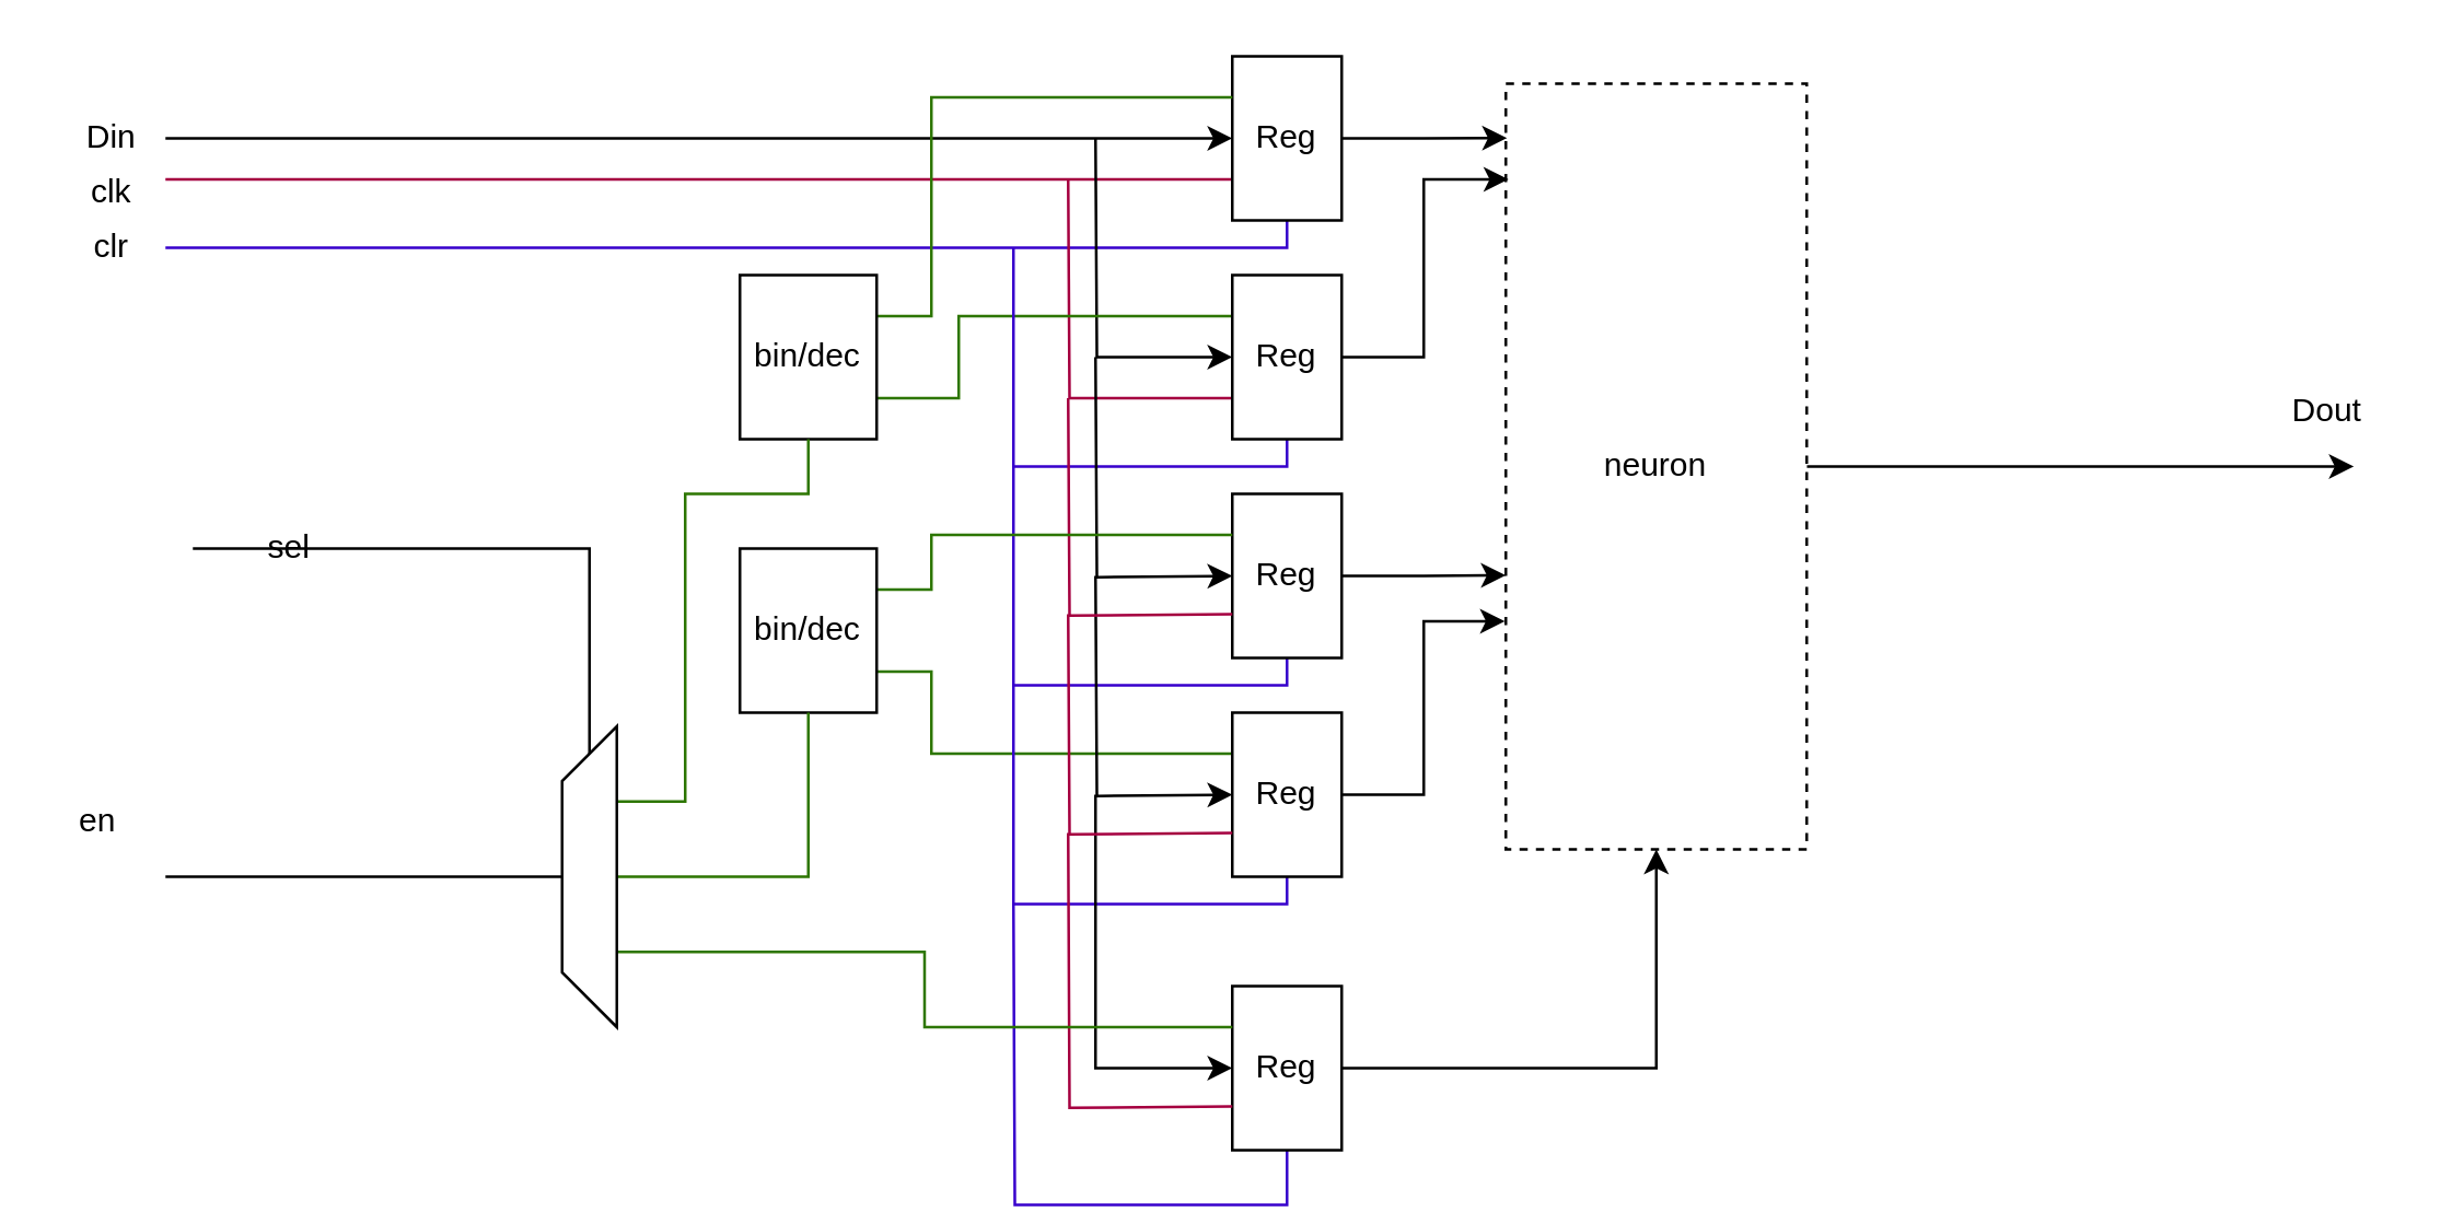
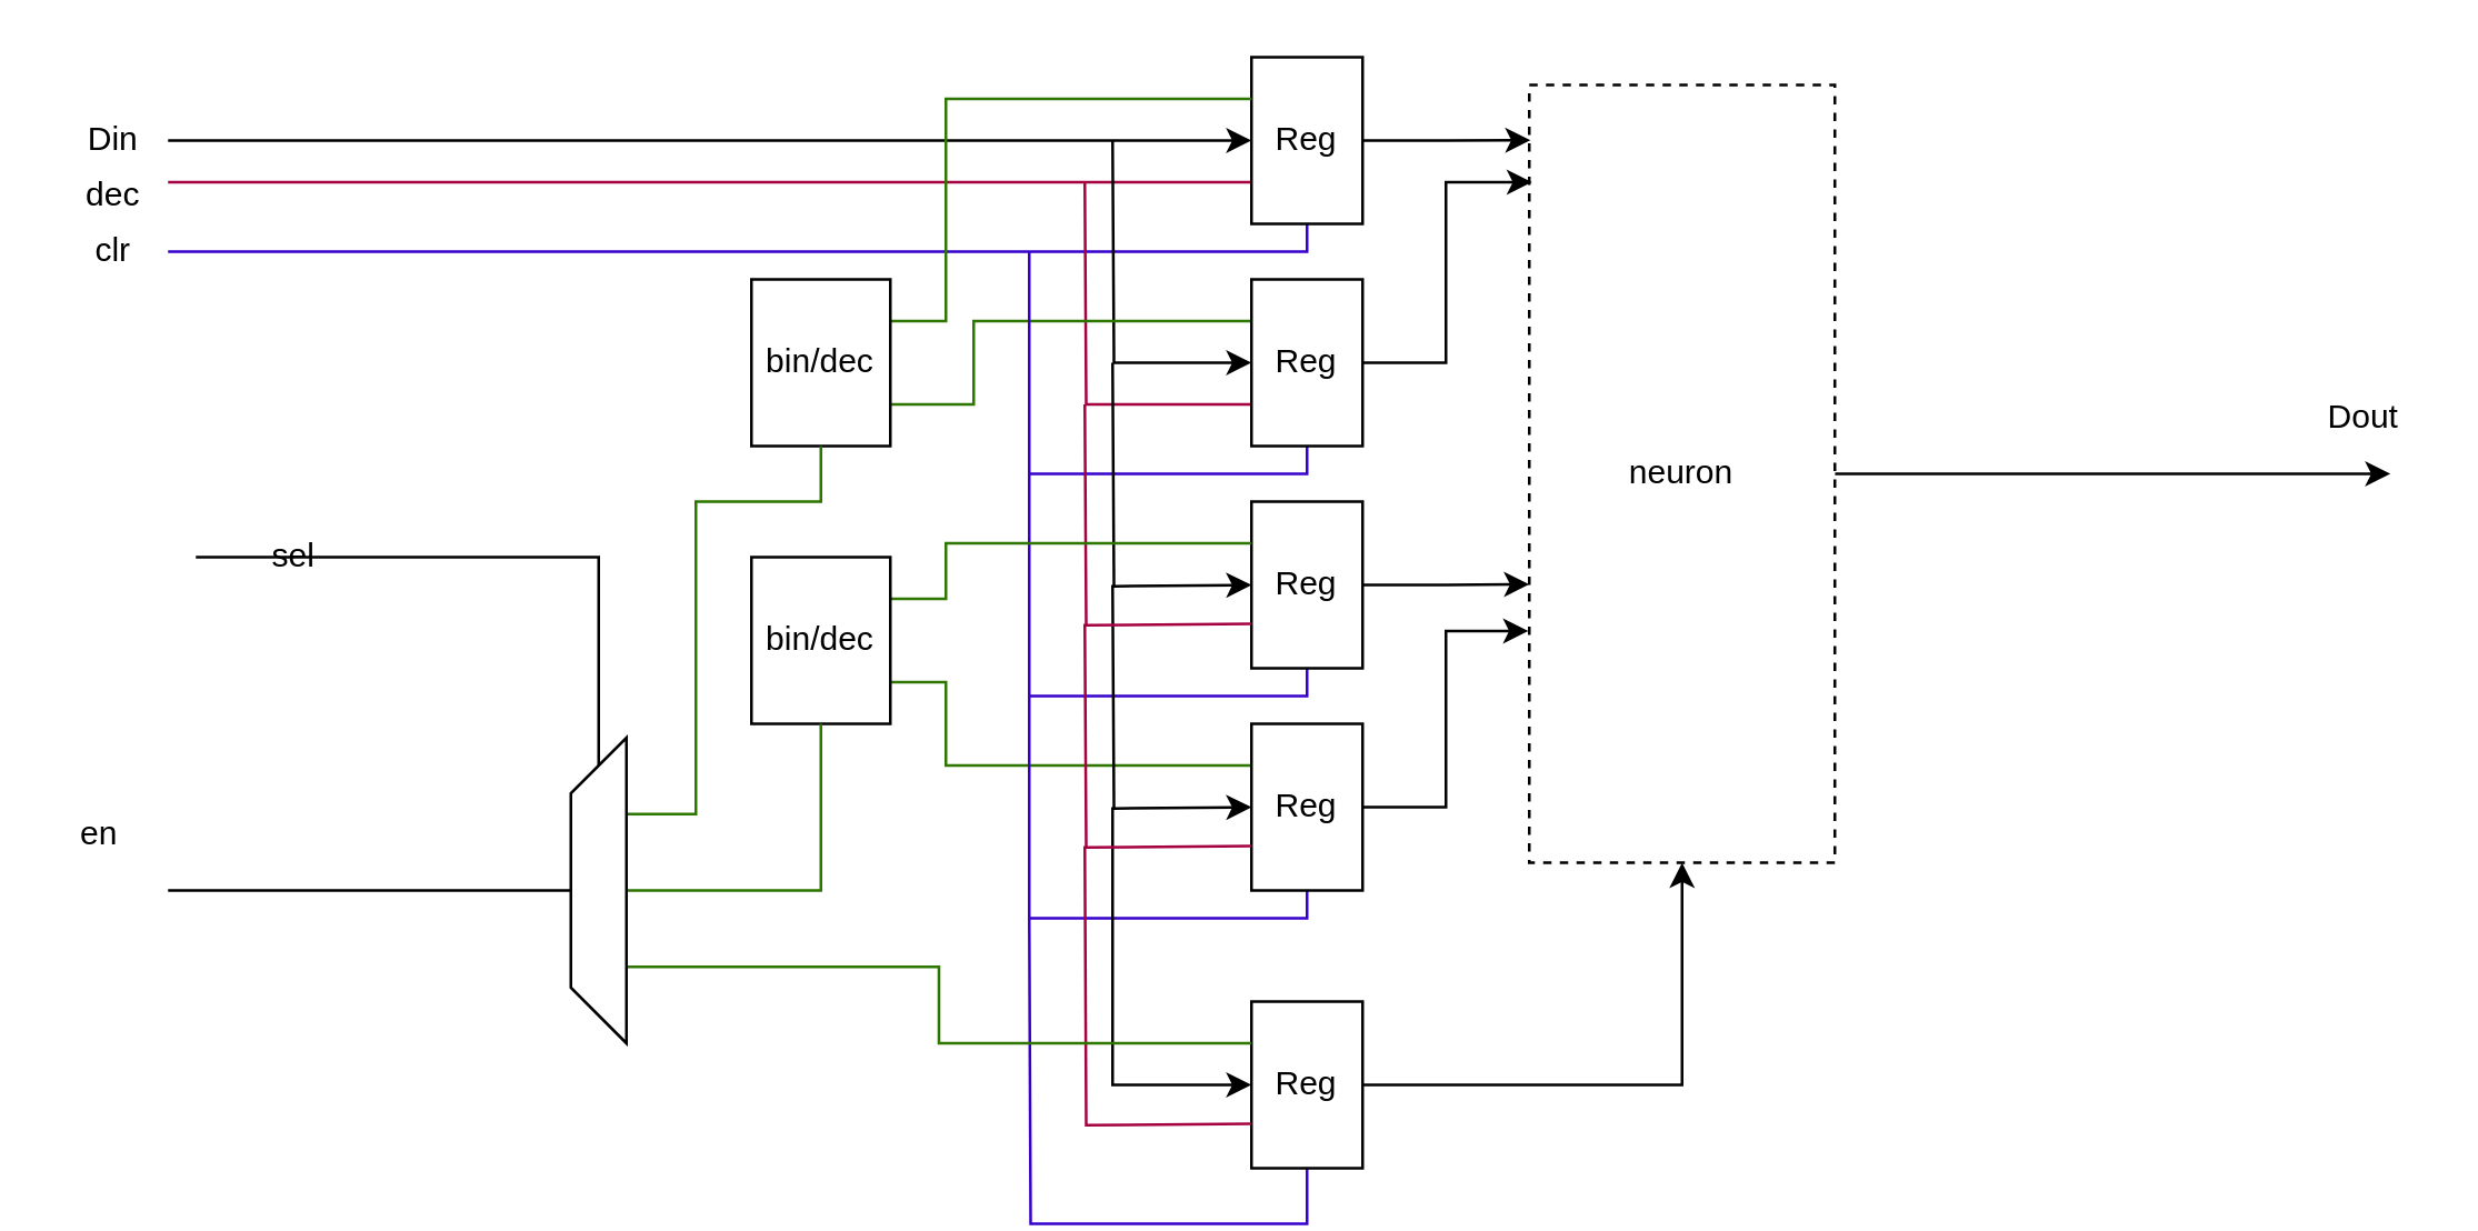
- <mxCell id="33" value="clk" style="text;html=1;align=center;verticalAlign=middle;resizable=0;points=[];autosize=1;strokeColor=none;fillColor=none;" parent="1" vertex="1"><mxGeometry x="25" y="60" width="30" height="20" as="geometry" /></mxCell>
+ <mxCell id="33" value="dec" style="text;html=1;align=center;verticalAlign=middle;resizable=0;points=[];autosize=1;strokeColor=none;fillColor=none;" parent="1" vertex="1"><mxGeometry x="25" y="60" width="30" height="20" as="geometry" /></mxCell>
